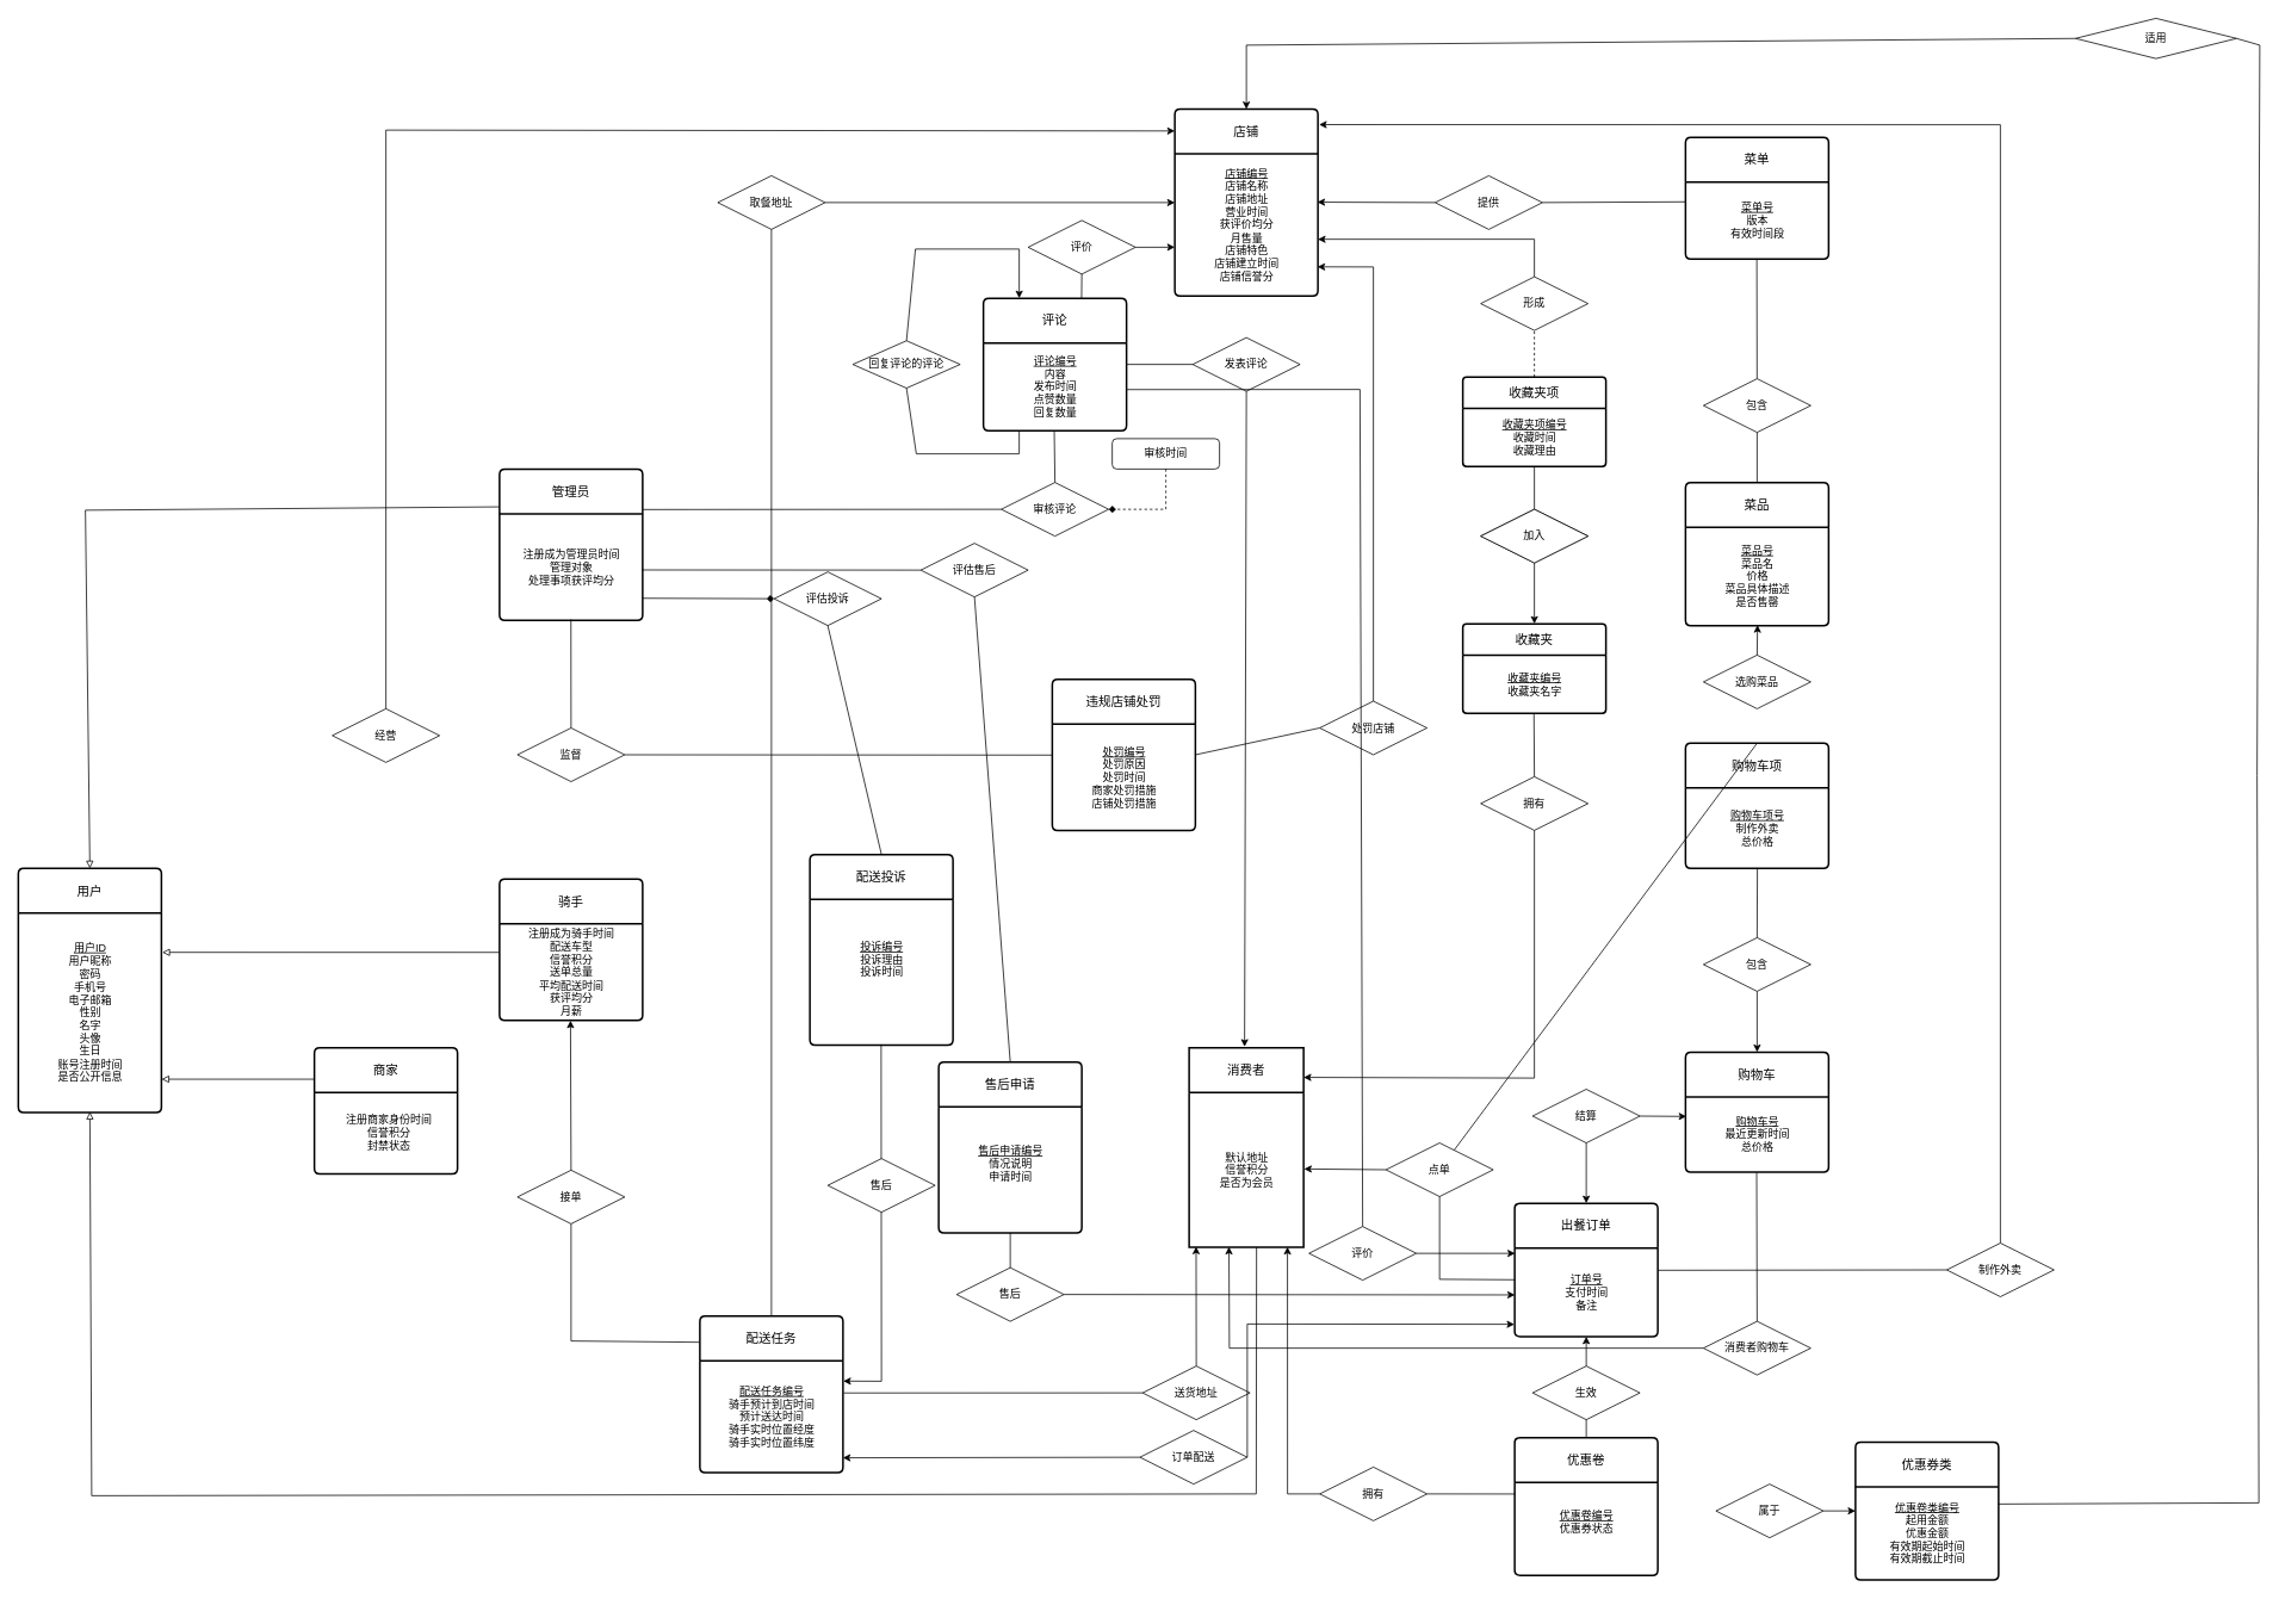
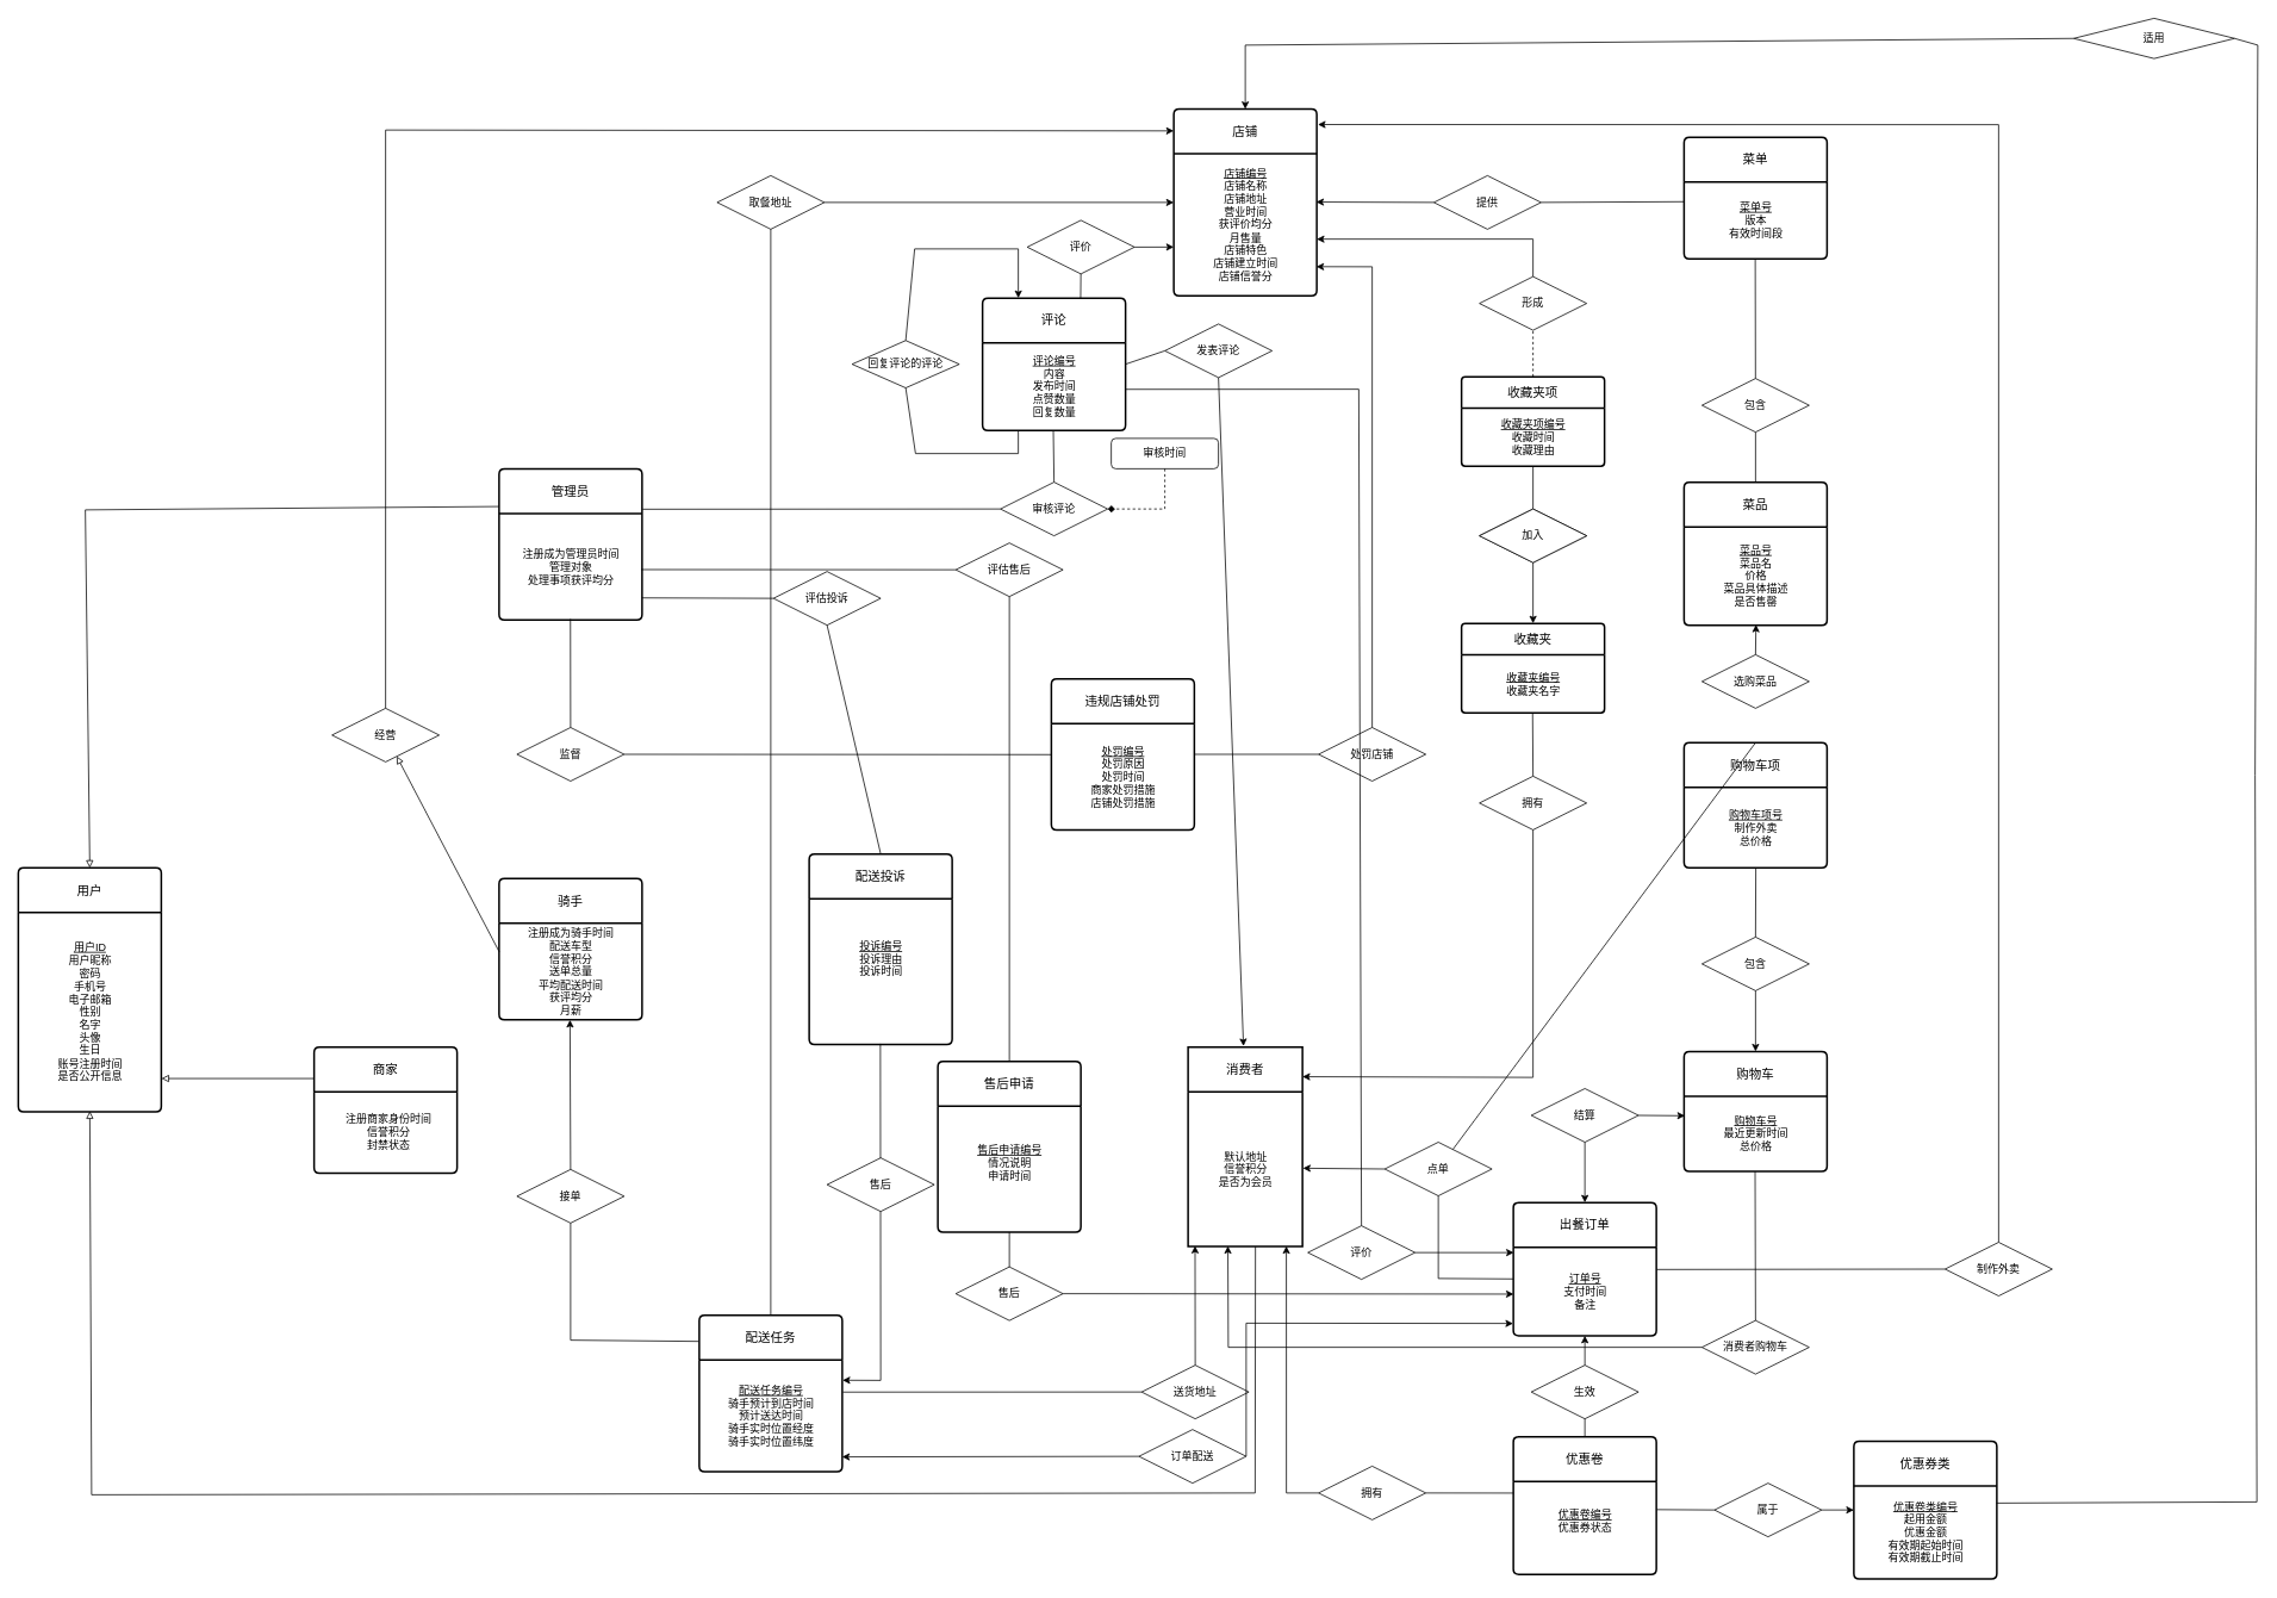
- <mxCell id="37" value="发表评论" style="shape=rhombus;perimeter=rhombusPerimeter;whiteSpace=wrap;html=1;align=center;" parent="1" vertex="1"><mxGeometry x="1333" y="377" width="120" height="60" as="geometry" /></mxCell>
+ <mxCell id="37" value="发表评论" style="shape=rhombus;perimeter=rhombusPerimeter;whiteSpace=wrap;html=1;align=center;" parent="1" vertex="1"><mxGeometry x="1303" y="362" width="120" height="60" as="geometry" /></mxCell>
- <mxCell id="97" value="评估售后" style="shape=rhombus;perimeter=rhombusPerimeter;whiteSpace=wrap;html=1;align=center;" parent="1" vertex="1"><mxGeometry x="1029" y="607" width="120" height="60" as="geometry" /></mxCell>
+ <mxCell id="97" value="评估售后" style="shape=rhombus;perimeter=rhombusPerimeter;whiteSpace=wrap;html=1;align=center;" parent="1" vertex="1"><mxGeometry x="1069" y="607" width="120" height="60" as="geometry" /></mxCell>
- <mxCell id="106" value="" style="endArrow=diamond;html=1;rounded=0;exitX=0.999;exitY=0.794;exitDx=0;exitDy=0;exitPerimeter=0;entryX=0;entryY=0.5;entryDx=0;entryDy=0;" parent="1" source="40" target="104" edge="1"><mxGeometry width="50" height="50" relative="1" as="geometry"><mxPoint x="953" y="818" as="sourcePoint" /><mxPoint x="1003" y="768" as="targetPoint" /></mxGeometry></mxCell>
+ <mxCell id="106" value="" style="endArrow=none;html=1;rounded=0;exitX=0.999;exitY=0.794;exitDx=0;exitDy=0;exitPerimeter=0;entryX=0;entryY=0.5;entryDx=0;entryDy=0;" parent="1" source="40" target="104" edge="1"><mxGeometry width="50" height="50" relative="1" as="geometry"><mxPoint x="953" y="818" as="sourcePoint" /><mxPoint x="1003" y="768" as="targetPoint" /></mxGeometry></mxCell>
- <mxCell id="112" value="处罚店铺" style="shape=rhombus;perimeter=rhombusPerimeter;whiteSpace=wrap;html=1;align=center;" parent="1" vertex="1"><mxGeometry x="1475" y="783.5" width="120" height="60" as="geometry" /></mxCell>
+ <mxCell id="112" value="处罚店铺" style="shape=rhombus;perimeter=rhombusPerimeter;whiteSpace=wrap;html=1;align=center;" parent="1" vertex="1"><mxGeometry x="1475" y="813.5" width="120" height="60" as="geometry" /></mxCell>
- <mxCell id="59" value="" style="endArrow=block;html=1;rounded=0;exitX=0.001;exitY=0.296;exitDx=0;exitDy=0;entryX=1.006;entryY=0.197;entryDx=0;entryDy=0;entryPerimeter=0;endFill=0;exitPerimeter=0;" parent="1" source="28" target="57" edge="1"><mxGeometry width="50" height="50" relative="1" as="geometry"><mxPoint x="609" y="954" as="sourcePoint" /><mxPoint x="185" y="1075" as="targetPoint" /></mxGeometry></mxCell>
+ <mxCell id="59" value="" style="endArrow=block;html=1;rounded=0;exitX=0.001;exitY=0.296;exitDx=0;exitDy=0;endFill=0;exitPerimeter=0;" parent="1" source="28" target="8" edge="1"><mxGeometry width="50" height="50" relative="1" as="geometry"><mxPoint x="609" y="954" as="sourcePoint" /><mxPoint x="185" y="1075" as="targetPoint" /></mxGeometry></mxCell>
+ <mxCell id="129" value="" style="endArrow=none;html=1;rounded=0;exitX=1.002;exitY=0.304;exitDx=0;exitDy=0;exitPerimeter=0;entryX=0;entryY=0.5;entryDx=0;entryDy=0;" parent="1" source="22" target="128" edge="1"><mxGeometry width="50" height="50" relative="1" as="geometry"><mxPoint x="1916" y="1585" as="sourcePoint" /><mxPoint x="1966" y="1535" as="targetPoint" /></mxGeometry></mxCell>
